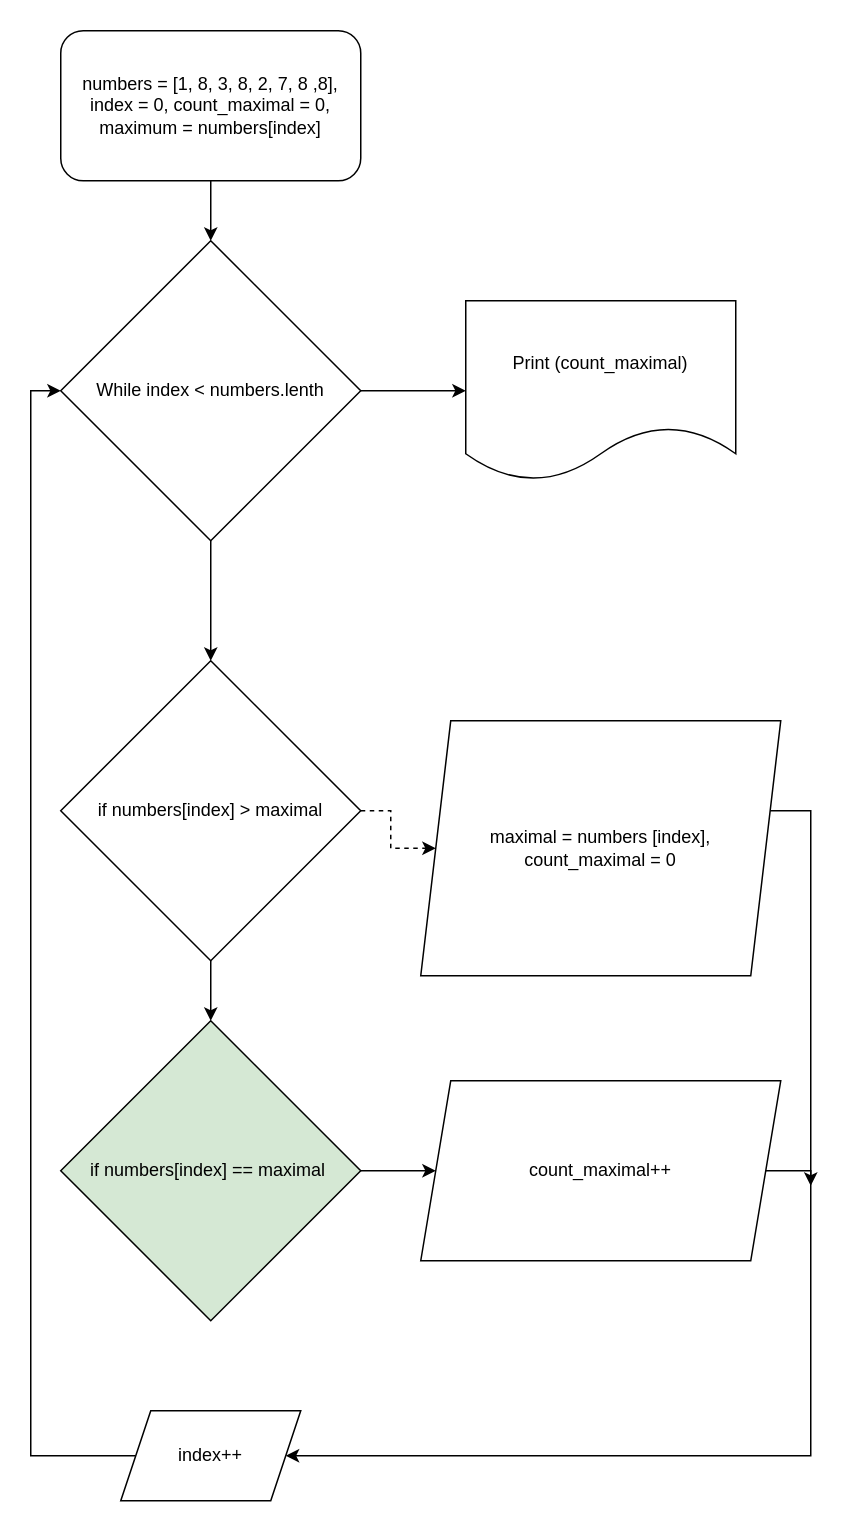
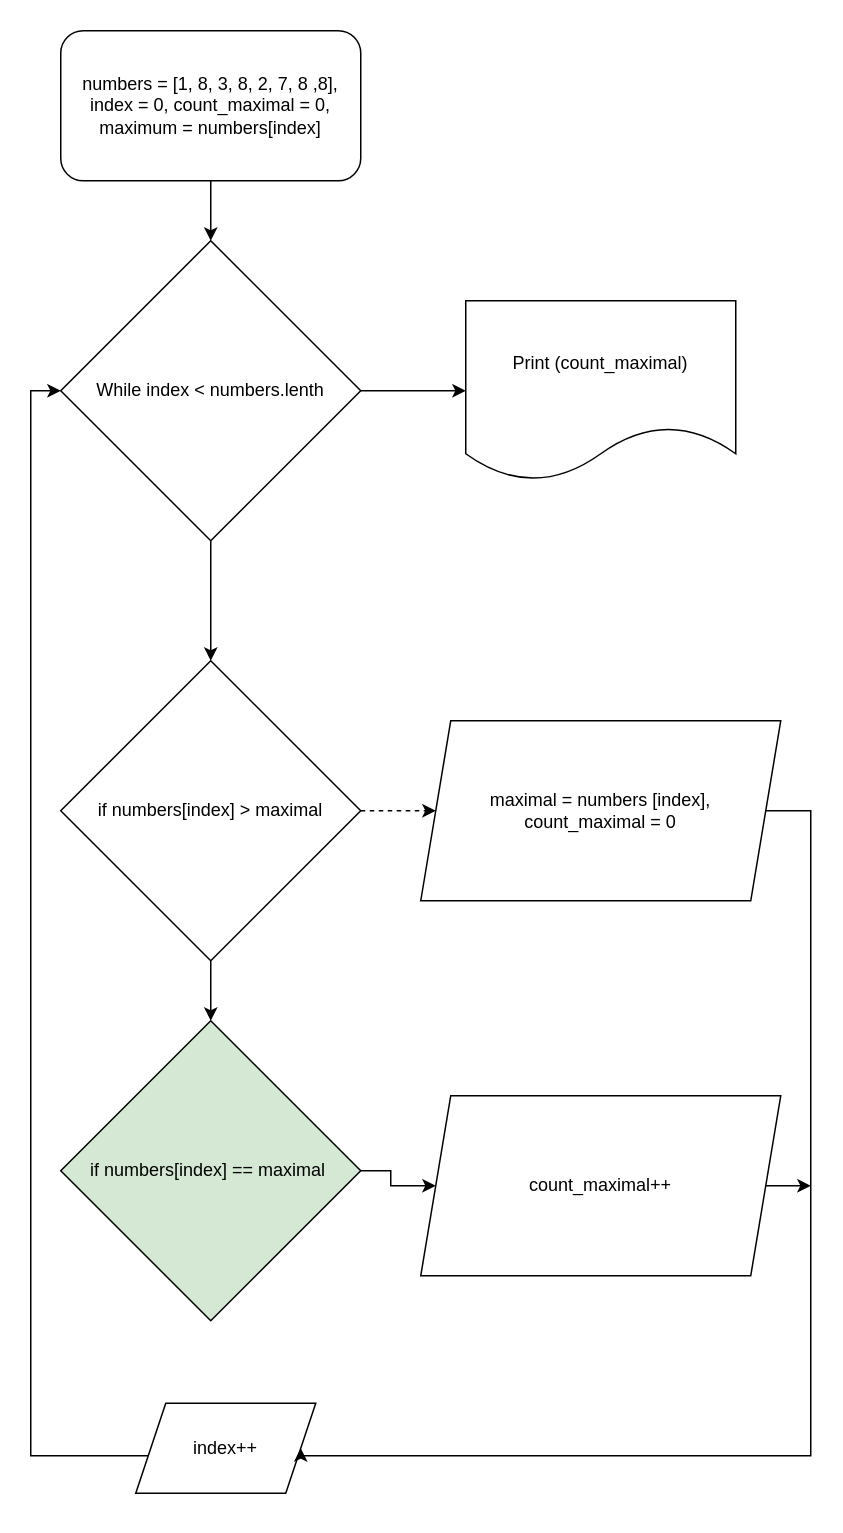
- <mxCell id="15" value="maximal = numbers [index],&lt;br&gt;count_maximal = 0" style="shape=parallelogram;perimeter=parallelogramPerimeter;whiteSpace=wrap;html=1;fixedSize=1;" vertex="1" parent="1"><mxGeometry x="280" y="480" width="240" height="170" as="geometry" /></mxCell>
+ <mxCell id="15" value="maximal = numbers [index],&lt;br&gt;count_maximal = 0" style="shape=parallelogram;perimeter=parallelogramPerimeter;whiteSpace=wrap;html=1;fixedSize=1;" vertex="1" parent="1"><mxGeometry x="280" y="480" width="240" height="120" as="geometry" /></mxCell>
- <mxCell id="17" value="count_maximal++" style="shape=parallelogram;perimeter=parallelogramPerimeter;whiteSpace=wrap;html=1;fixedSize=1;" vertex="1" parent="1"><mxGeometry x="280" y="720" width="240" height="120" as="geometry" /></mxCell>
+ <mxCell id="17" value="count_maximal++" style="shape=parallelogram;perimeter=parallelogramPerimeter;whiteSpace=wrap;html=1;fixedSize=1;" vertex="1" parent="1"><mxGeometry x="280" y="730" width="240" height="120" as="geometry" /></mxCell>
- <mxCell id="13" value="index++" style="shape=parallelogram;perimeter=parallelogramPerimeter;whiteSpace=wrap;html=1;fixedSize=1;" vertex="1" parent="1"><mxGeometry x="80" y="940" width="120" height="60" as="geometry" /></mxCell>
+ <mxCell id="13" value="index++" style="shape=parallelogram;perimeter=parallelogramPerimeter;whiteSpace=wrap;html=1;fixedSize=1;" vertex="1" parent="1"><mxGeometry x="90" y="935" width="120" height="60" as="geometry" /></mxCell>
